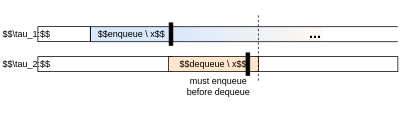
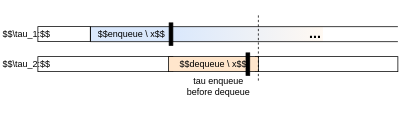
- <mxCell id="14" value="must enqueue before dequeue" style="text;html=1;strokeColor=none;fillColor=none;align=center;verticalAlign=middle;whiteSpace=wrap;rounded=0;" vertex="1" parent="1"><mxGeometry x="239" y="100" width="104" height="30" as="geometry" /></mxCell>
+ <mxCell id="14" value="tau enqueue before dequeue" style="text;html=1;strokeColor=none;fillColor=none;align=center;verticalAlign=middle;whiteSpace=wrap;rounded=0;" vertex="1" parent="1"><mxGeometry x="239" y="100" width="104" height="30" as="geometry" /></mxCell>
